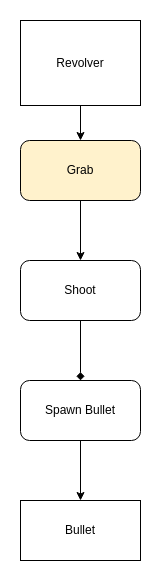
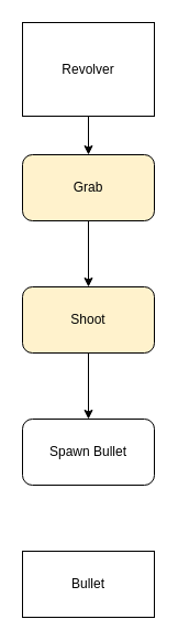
- <mxCell id="7" value="Shoot" style="rounded=1;whiteSpace=wrap;html=1;" vertex="1" parent="1"><mxGeometry x="20" y="260" width="120" height="60" as="geometry" /></mxCell>
+ <mxCell id="7" value="Shoot" style="rounded=1;whiteSpace=wrap;html=1;fillColor=#fff2cc;" vertex="1" parent="1"><mxGeometry x="20" y="260" width="120" height="60" as="geometry" /></mxCell>
- <mxCell id="6" style="edgeStyle=orthogonalEdgeStyle;rounded=0;orthogonalLoop=1;jettySize=auto;html=1;endArrow=diamond;" edge="1" parent="1" source="7" target="9"><mxGeometry relative="1" as="geometry" /></mxCell>
+ <mxCell id="6" style="edgeStyle=orthogonalEdgeStyle;rounded=0;orthogonalLoop=1;jettySize=auto;html=1;" edge="1" parent="1" source="7" target="9"><mxGeometry relative="1" as="geometry" /></mxCell>
- <mxCell id="8" style="edgeStyle=orthogonalEdgeStyle;rounded=0;orthogonalLoop=1;jettySize=auto;html=1;" edge="1" parent="1" source="9" target="10"><mxGeometry relative="1" as="geometry" /></mxCell>
